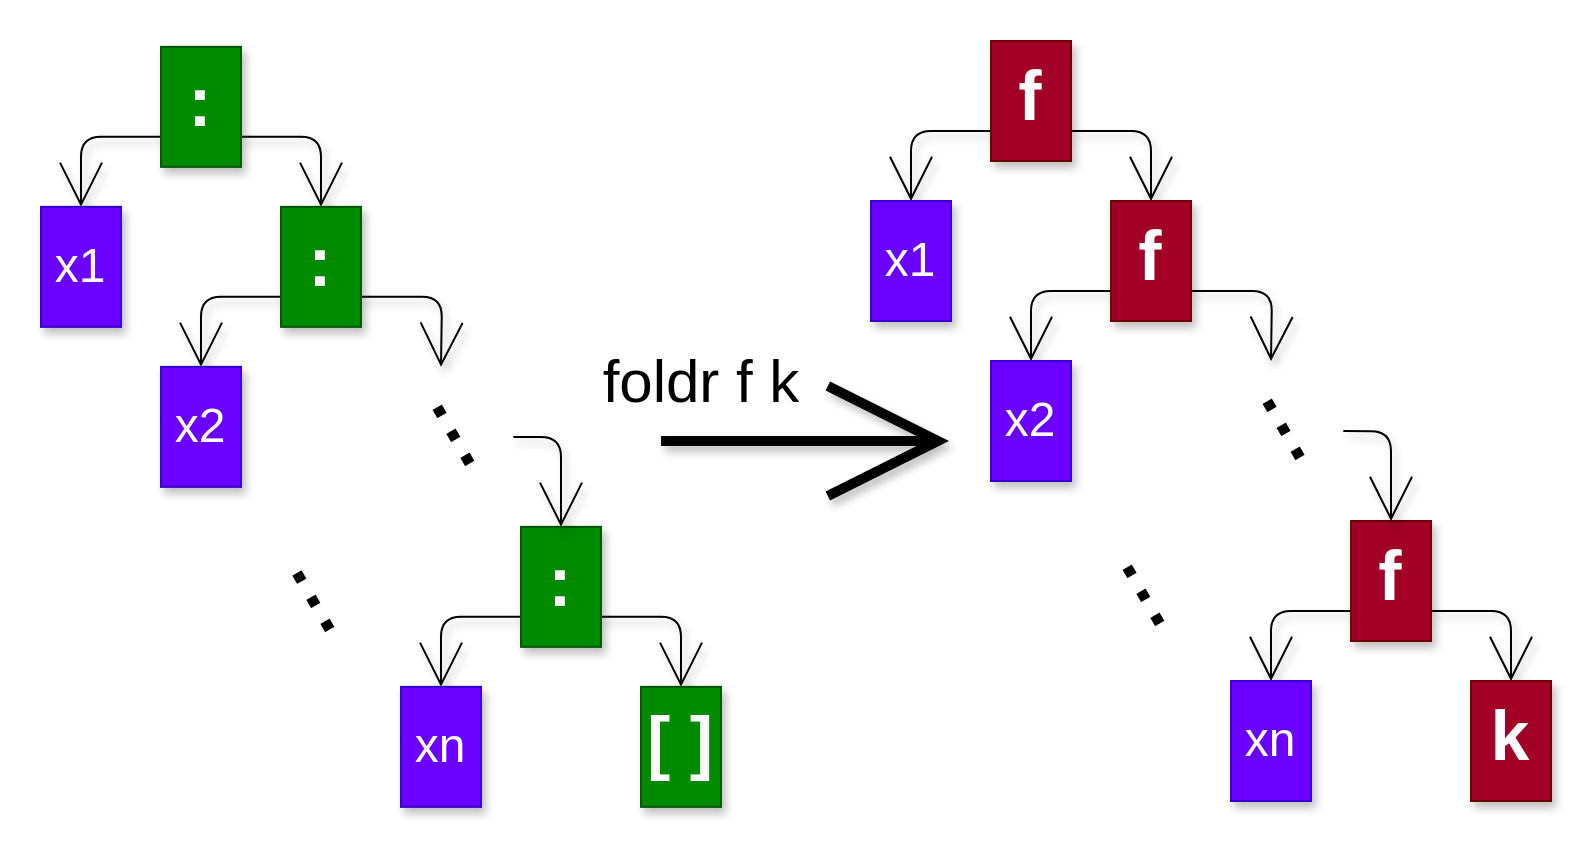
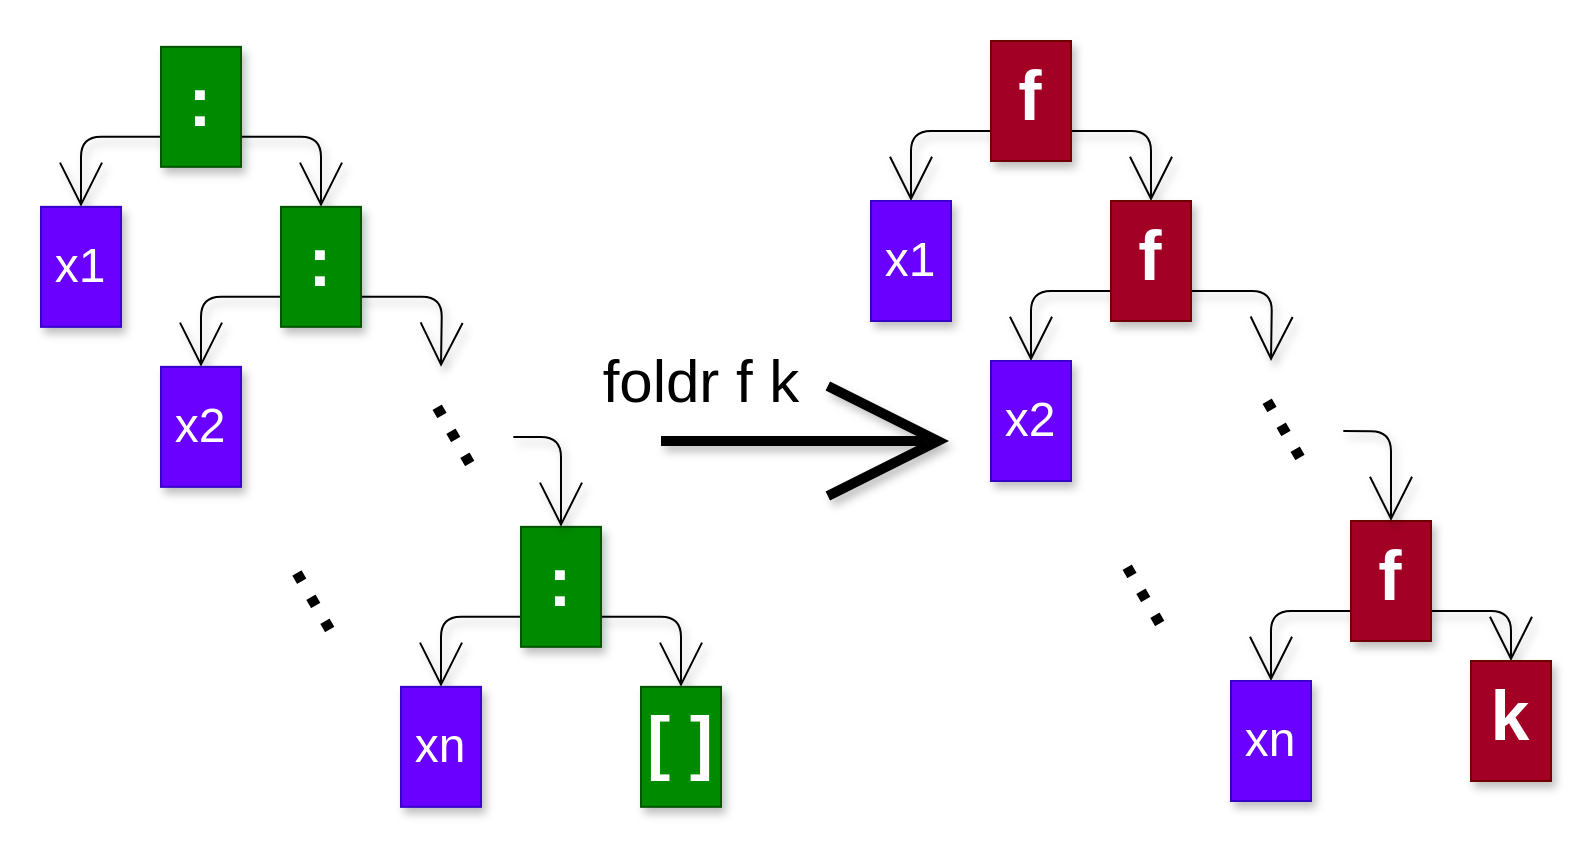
- <mxCell id="27" value="&lt;font style=&quot;font-size: 35px&quot;&gt;&lt;b style=&quot;font-size: 35px&quot;&gt;k&lt;/b&gt;&lt;/font&gt;" style="rounded=0;whiteSpace=wrap;html=1;fillColor=#a20025;strokeColor=#6F0000;fontColor=#ffffff;fontSize=35;verticalAlign=top;shadow=1;" vertex="1" parent="1"><mxGeometry x="735" y="340" width="40" height="60" as="geometry" /></mxCell>
+ <mxCell id="27" value="&lt;font style=&quot;font-size: 35px&quot;&gt;&lt;b style=&quot;font-size: 35px&quot;&gt;k&lt;/b&gt;&lt;/font&gt;" style="rounded=0;whiteSpace=wrap;html=1;fillColor=#a20025;strokeColor=#6F0000;fontColor=#ffffff;fontSize=35;verticalAlign=top;shadow=1;" vertex="1" parent="1"><mxGeometry x="735" y="330" width="40" height="60" as="geometry" /></mxCell>
